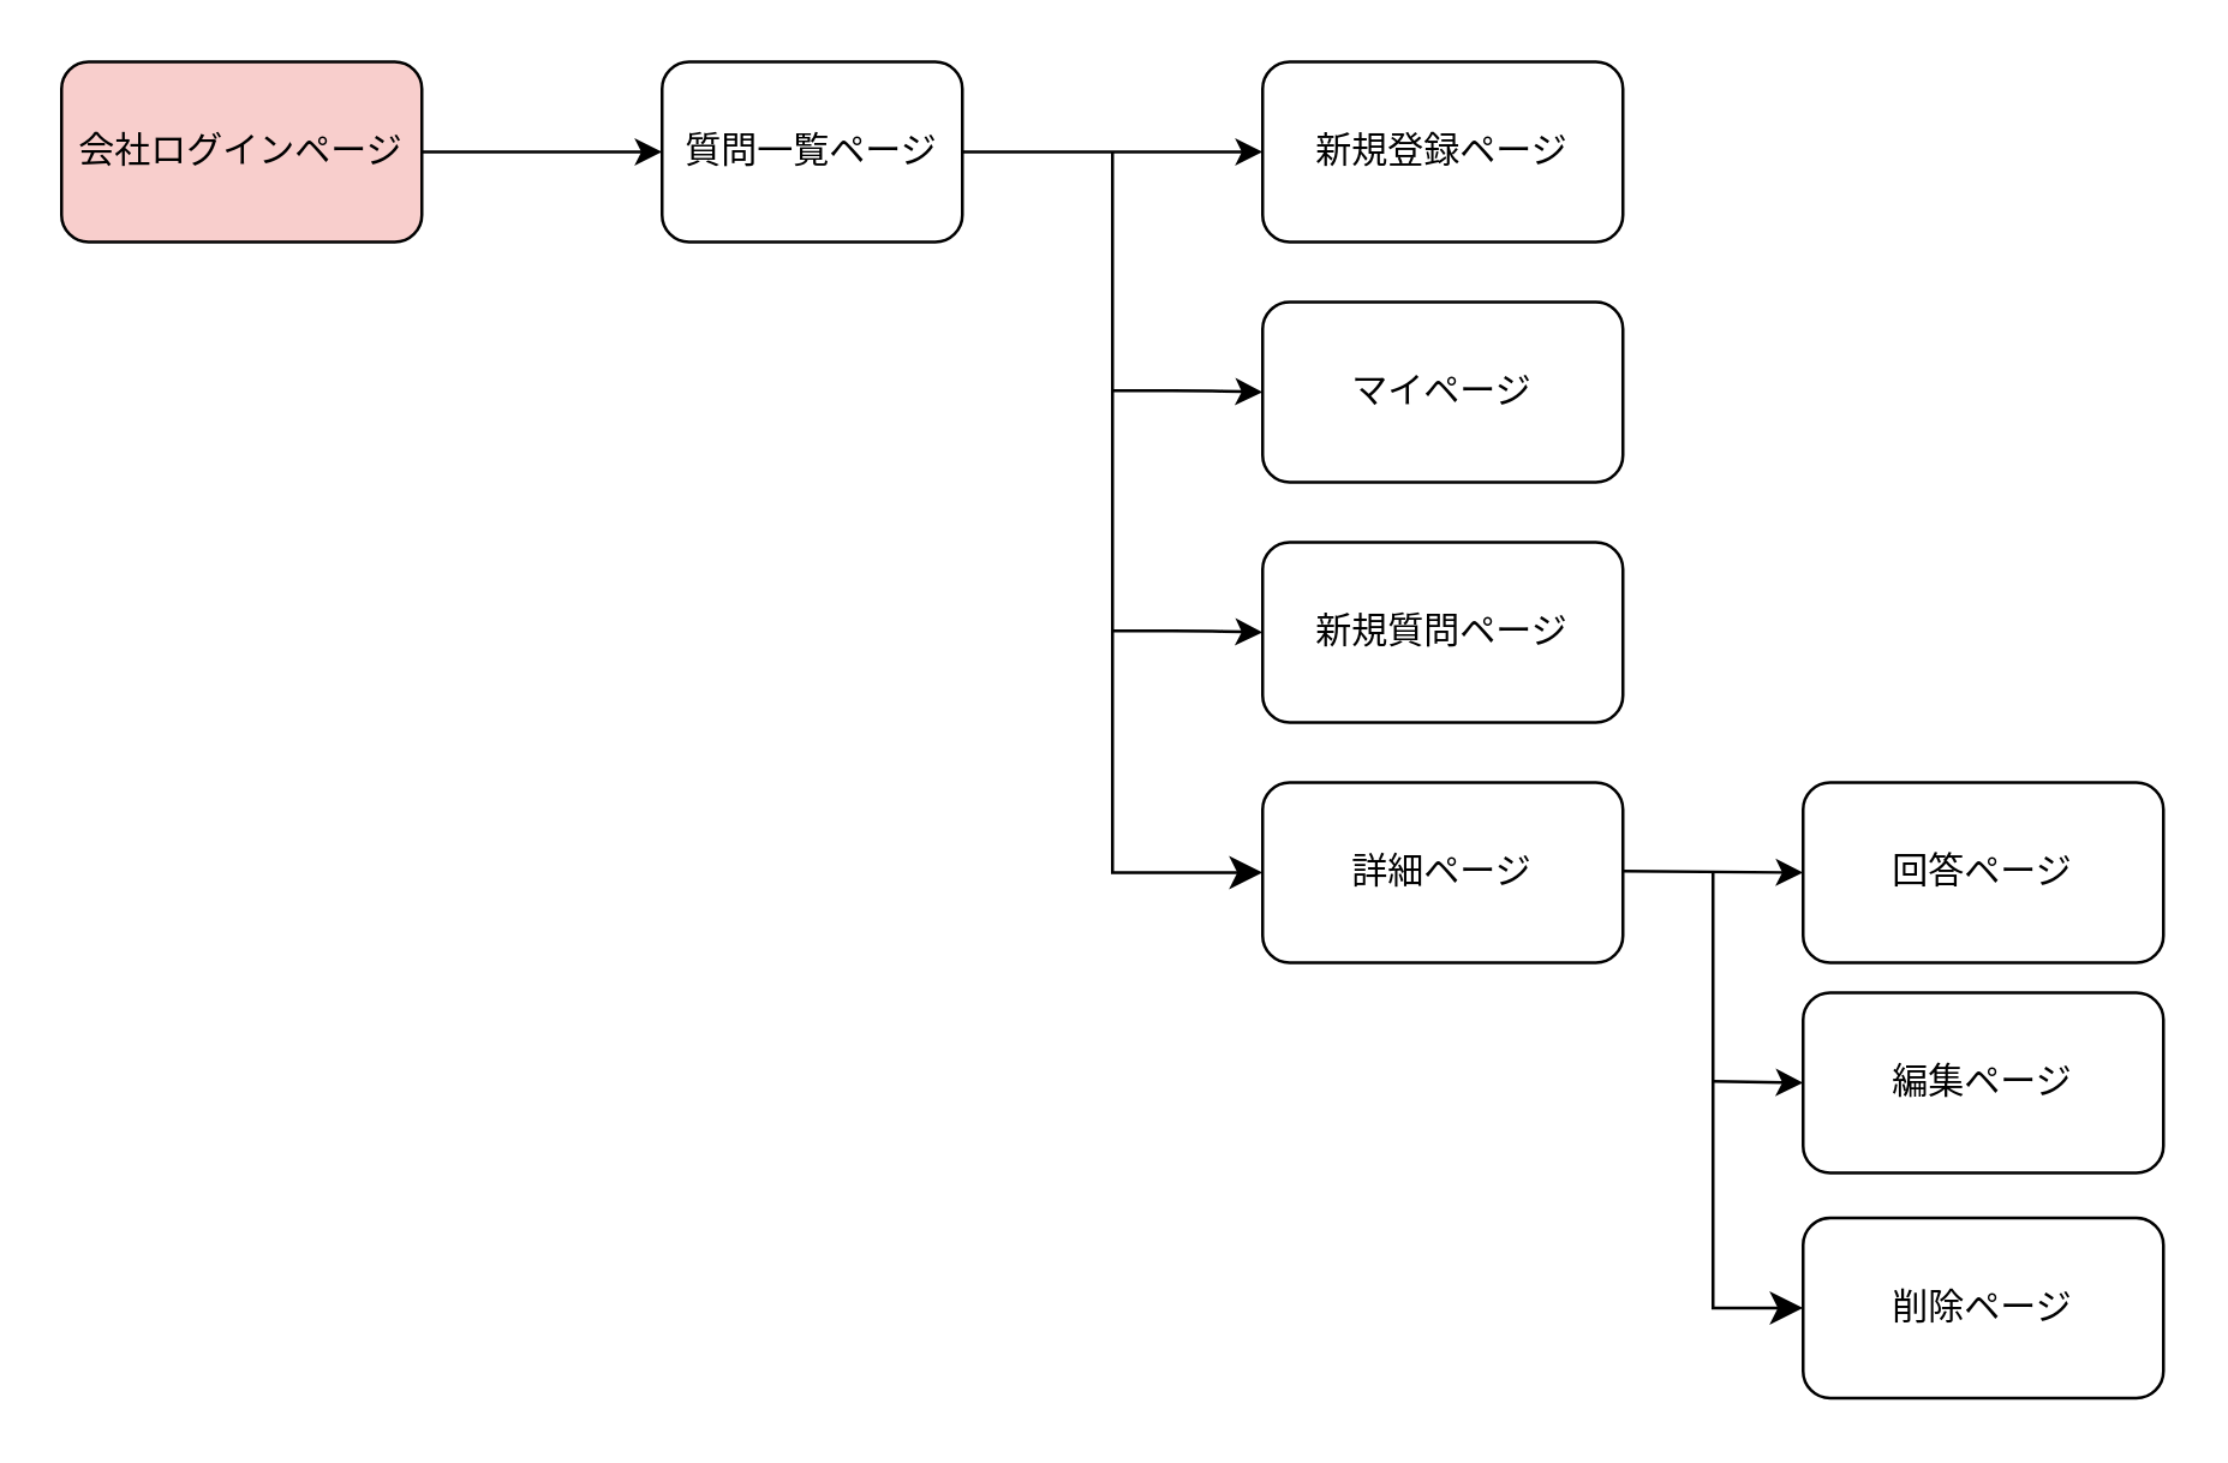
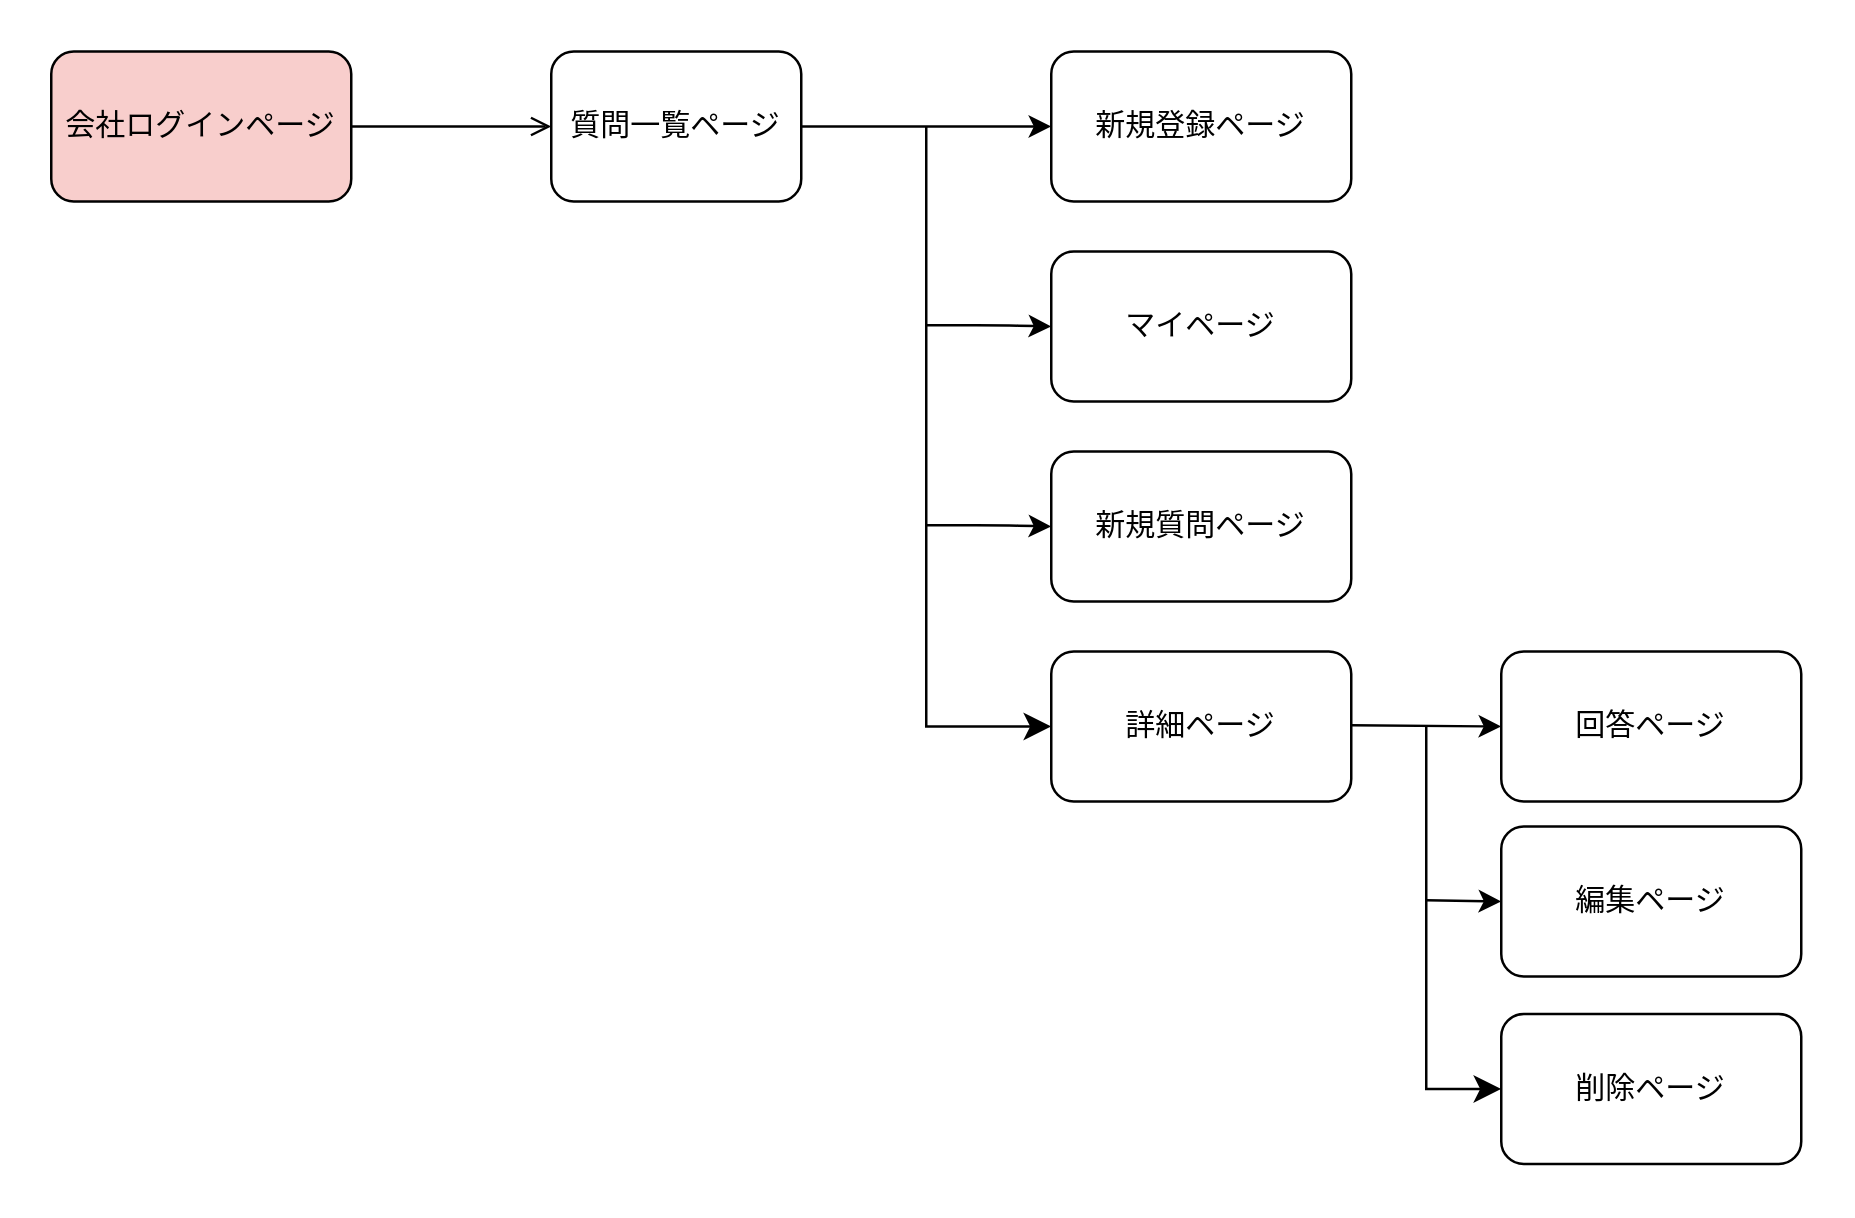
- <mxCell id="2" value="" style="edgeStyle=none;html=1;rounded=1;" edge="1" parent="1" source="3" target="5"><mxGeometry relative="1" as="geometry" /></mxCell>
+ <mxCell id="2" value="" style="edgeStyle=none;html=1;rounded=1;endArrow=open;" edge="1" parent="1" source="3" target="5"><mxGeometry relative="1" as="geometry" /></mxCell>
